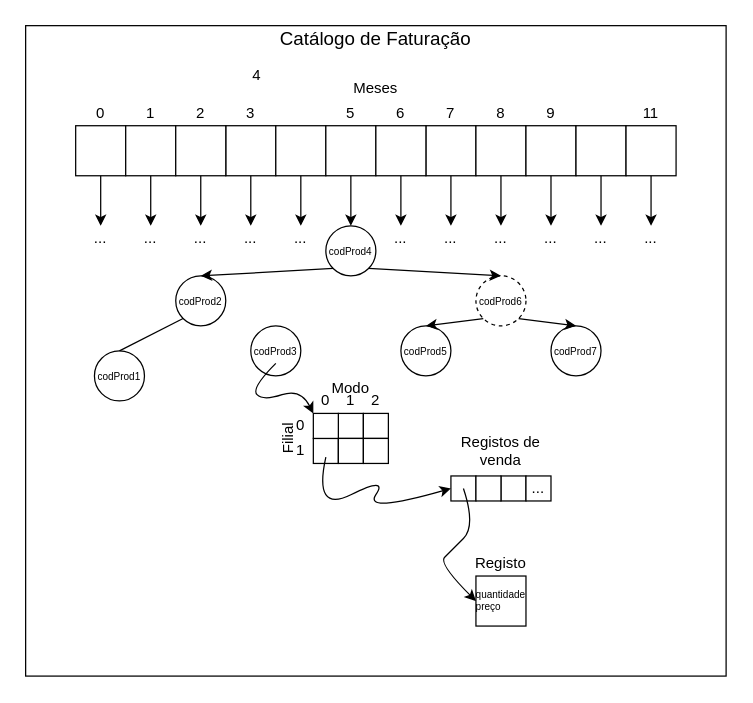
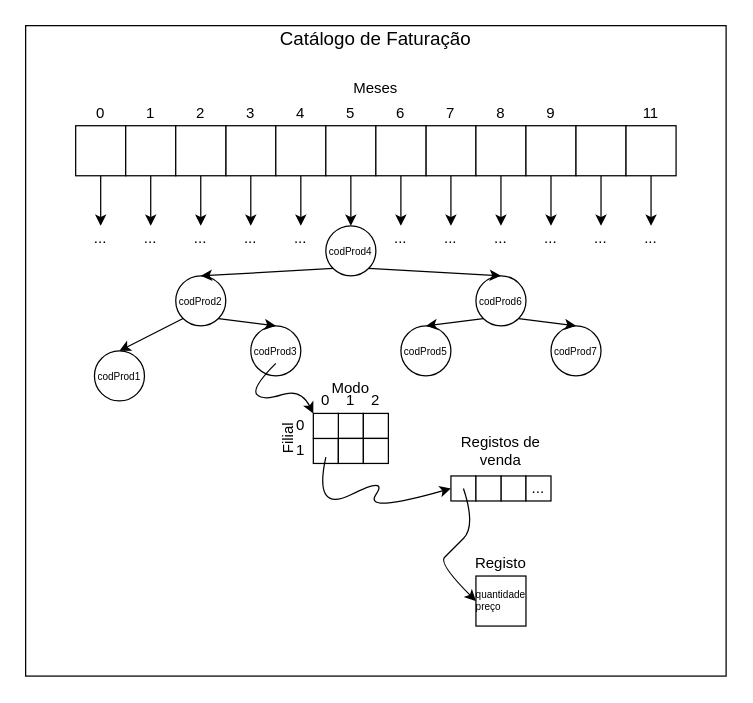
- <mxCell id="40" value="4" style="text;html=1;strokeColor=none;fillColor=none;align=center;verticalAlign=middle;whiteSpace=wrap;rounded=0;" vertex="1" parent="1"><mxGeometry x="185" y="50" width="40" height="20" as="geometry" /></mxCell>
+ <mxCell id="40" value="4" style="text;html=1;strokeColor=none;fillColor=none;align=center;verticalAlign=middle;whiteSpace=wrap;rounded=0;" vertex="1" parent="1"><mxGeometry x="220" y="80" width="40" height="20" as="geometry" /></mxCell>
- <mxCell id="17" value="&lt;span&gt;&lt;font style=&quot;font-size: 8px&quot;&gt;codProd6&lt;/font&gt;&lt;/span&gt;" style="ellipse;whiteSpace=wrap;html=1;aspect=fixed;dashed=1;" vertex="1" parent="1"><mxGeometry x="380" y="220" width="40" height="40" as="geometry" /></mxCell>
+ <mxCell id="17" value="&lt;span&gt;&lt;font style=&quot;font-size: 8px&quot;&gt;codProd6&lt;/font&gt;&lt;/span&gt;" style="ellipse;whiteSpace=wrap;html=1;aspect=fixed;" vertex="1" parent="1"><mxGeometry x="380" y="220" width="40" height="40" as="geometry" /></mxCell>
+ <mxCell id="24" value="" style="endArrow=classic;html=1;exitX=1;exitY=1;exitDx=0;exitDy=0;entryX=0.5;entryY=0;entryDx=0;entryDy=0;" edge="1" parent="1" source="16" target="19"><mxGeometry width="50" height="50" relative="1" as="geometry"><mxPoint x="156" y="264" as="sourcePoint" /><mxPoint x="110" y="270" as="targetPoint" /></mxGeometry></mxCell>
- <mxCell id="23" value="" style="endArrow=none;html=1;exitX=0;exitY=1;exitDx=0;exitDy=0;entryX=0.5;entryY=0;entryDx=0;entryDy=0;" edge="1" parent="1" source="16" target="18"><mxGeometry width="50" height="50" relative="1" as="geometry"><mxPoint x="270" y="210" as="sourcePoint" /><mxPoint x="170" y="230" as="targetPoint" /></mxGeometry></mxCell>
+ <mxCell id="23" value="" style="endArrow=classic;html=1;exitX=0;exitY=1;exitDx=0;exitDy=0;entryX=0.5;entryY=0;entryDx=0;entryDy=0;" edge="1" parent="1" source="16" target="18"><mxGeometry width="50" height="50" relative="1" as="geometry"><mxPoint x="270" y="210" as="sourcePoint" /><mxPoint x="170" y="230" as="targetPoint" /></mxGeometry></mxCell>
